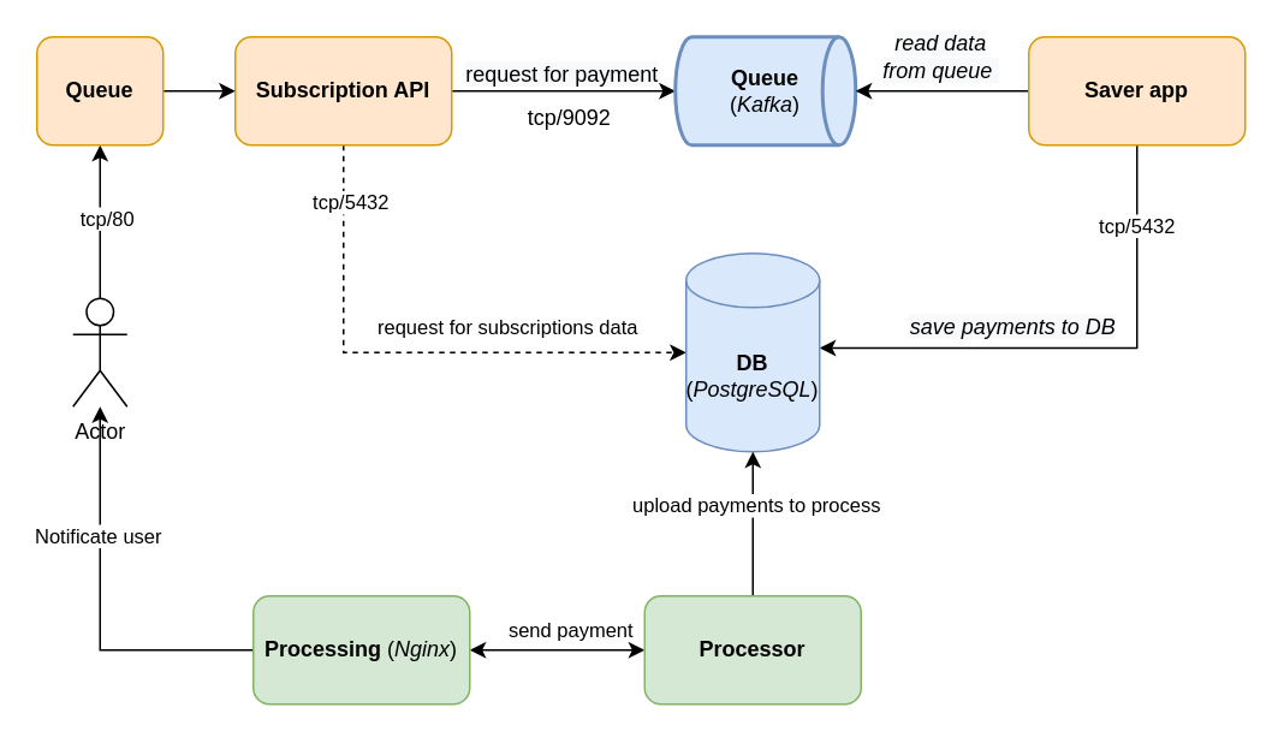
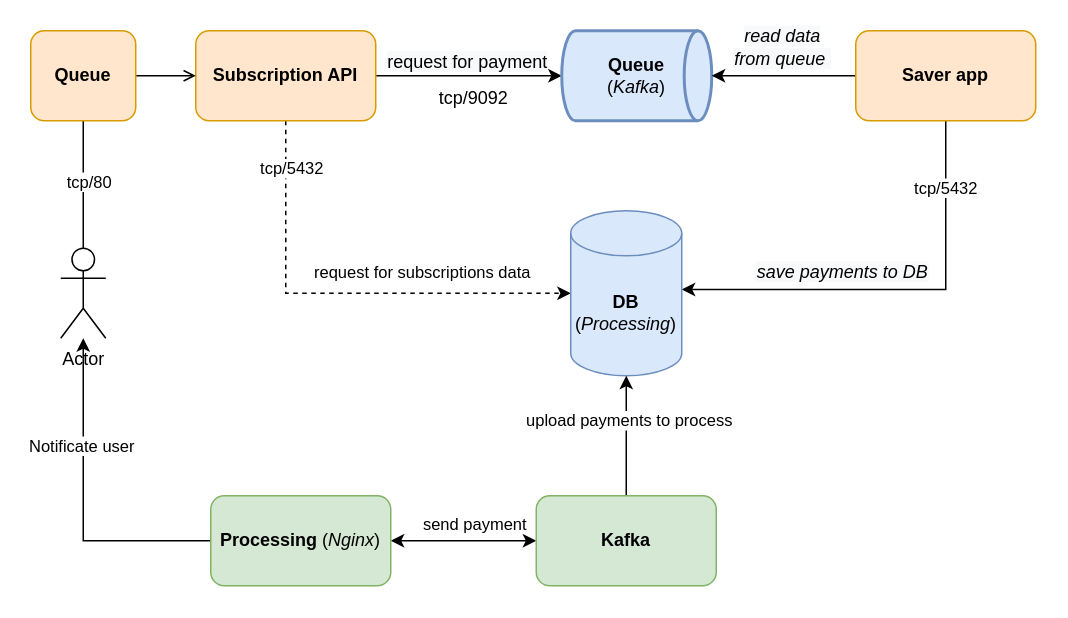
- <mxCell id="27" value="" style="edgeStyle=orthogonalEdgeStyle;rounded=0;orthogonalLoop=1;jettySize=auto;html=1;startArrow=none;startFill=0;" edge="1" parent="1" source="28" target="7"><mxGeometry relative="1" as="geometry" /></mxCell>
+ <mxCell id="27" value="" style="edgeStyle=orthogonalEdgeStyle;rounded=0;orthogonalLoop=1;jettySize=auto;html=1;startArrow=none;startFill=0;endArrow=open;" edge="1" parent="1" source="28" target="7"><mxGeometry relative="1" as="geometry" /></mxCell>
- <mxCell id="24" value="" style="edgeStyle=orthogonalEdgeStyle;rounded=0;orthogonalLoop=1;jettySize=auto;html=1;startArrow=none;startFill=0;" edge="1" parent="1" source="26" target="28"><mxGeometry relative="1" as="geometry" /></mxCell>
+ <mxCell id="24" value="" style="edgeStyle=orthogonalEdgeStyle;rounded=0;orthogonalLoop=1;jettySize=auto;html=1;startArrow=none;startFill=0;endArrow=none;" edge="1" parent="1" source="26" target="28"><mxGeometry relative="1" as="geometry" /></mxCell>
- <mxCell id="15" value="&lt;b&gt;DB&lt;/b&gt; (&lt;i&gt;PostgreSQL&lt;/i&gt;)" style="shape=cylinder3;whiteSpace=wrap;html=1;boundedLbl=1;backgroundOutline=1;size=15;fillColor=#dae8fc;strokeColor=#6c8ebf;" vertex="1" parent="1"><mxGeometry x="380" y="140" width="74" height="110" as="geometry" /></mxCell>
+ <mxCell id="15" value="&lt;b&gt;DB&lt;/b&gt; (&lt;i&gt;Processing&lt;/i&gt;)" style="shape=cylinder3;whiteSpace=wrap;html=1;boundedLbl=1;backgroundOutline=1;size=15;fillColor=#dae8fc;strokeColor=#6c8ebf;" vertex="1" parent="1"><mxGeometry x="380" y="140" width="74" height="110" as="geometry" /></mxCell>
- <mxCell id="20" value="&lt;b&gt;Processor&lt;/b&gt;" style="rounded=1;whiteSpace=wrap;html=1;fillColor=#d5e8d4;strokeColor=#82b366;" vertex="1" parent="1"><mxGeometry x="357" y="330" width="120" height="60" as="geometry" /></mxCell>
+ <mxCell id="20" value="&lt;b&gt;Kafka&lt;/b&gt;" style="rounded=1;whiteSpace=wrap;html=1;fillColor=#d5e8d4;strokeColor=#82b366;" vertex="1" parent="1"><mxGeometry x="357" y="330" width="120" height="60" as="geometry" /></mxCell>
